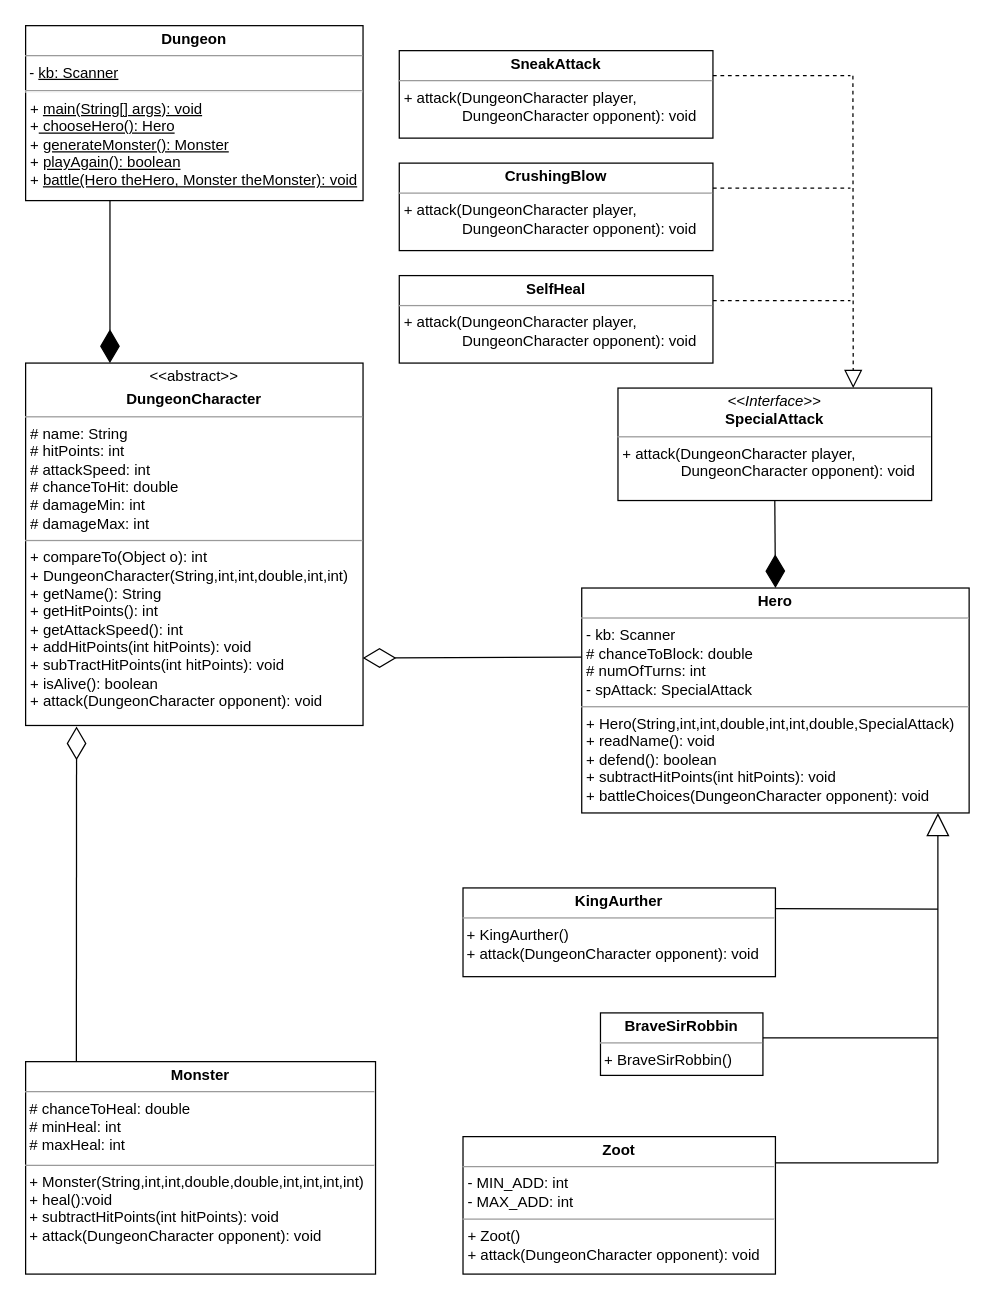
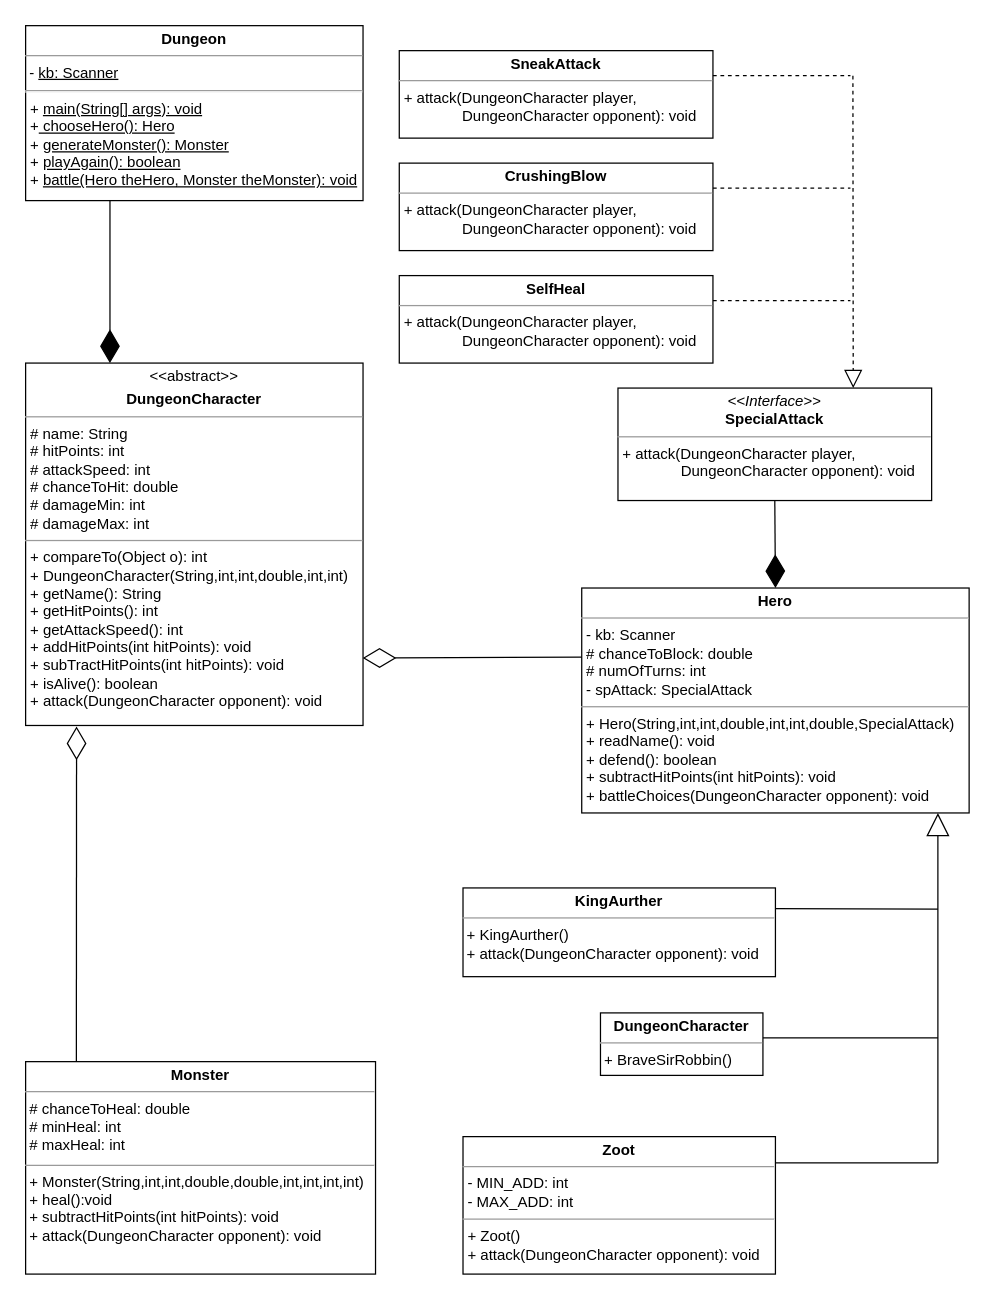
- <mxCell id="10" value="&lt;p style=&quot;margin: 0px ; margin-top: 4px ; text-align: center&quot;&gt;&lt;b&gt;BraveSirRobbin&lt;/b&gt;&lt;/p&gt;&lt;hr size=&quot;1&quot;&gt;&lt;div style=&quot;height: 2px&quot;&gt;&amp;nbsp;+ BraveSirRobbin()&lt;br&gt;&lt;/div&gt;" style="verticalAlign=top;align=left;overflow=fill;fontSize=12;fontFamily=Helvetica;html=1;" parent="1" vertex="1"><mxGeometry x="480" y="810" width="130" height="50" as="geometry" /></mxCell>
+ <mxCell id="10" value="&lt;p style=&quot;margin: 0px ; margin-top: 4px ; text-align: center&quot;&gt;&lt;b&gt;DungeonCharacter&lt;/b&gt;&lt;/p&gt;&lt;hr size=&quot;1&quot;&gt;&lt;div style=&quot;height: 2px&quot;&gt;&amp;nbsp;+ BraveSirRobbin()&lt;br&gt;&lt;/div&gt;" style="verticalAlign=top;align=left;overflow=fill;fontSize=12;fontFamily=Helvetica;html=1;" parent="1" vertex="1"><mxGeometry x="480" y="810" width="130" height="50" as="geometry" /></mxCell>
